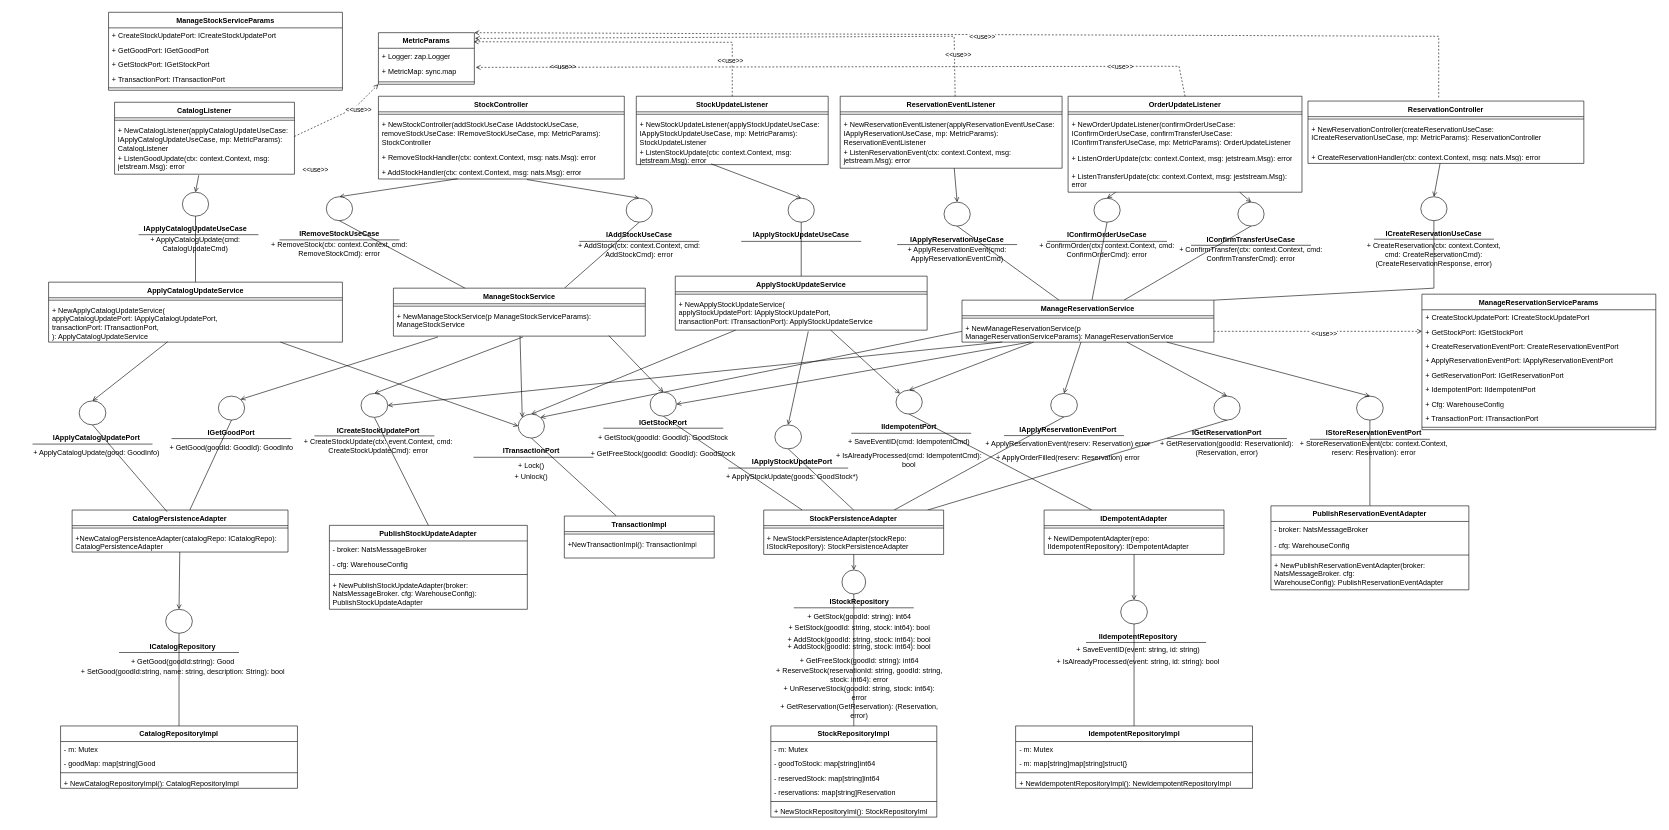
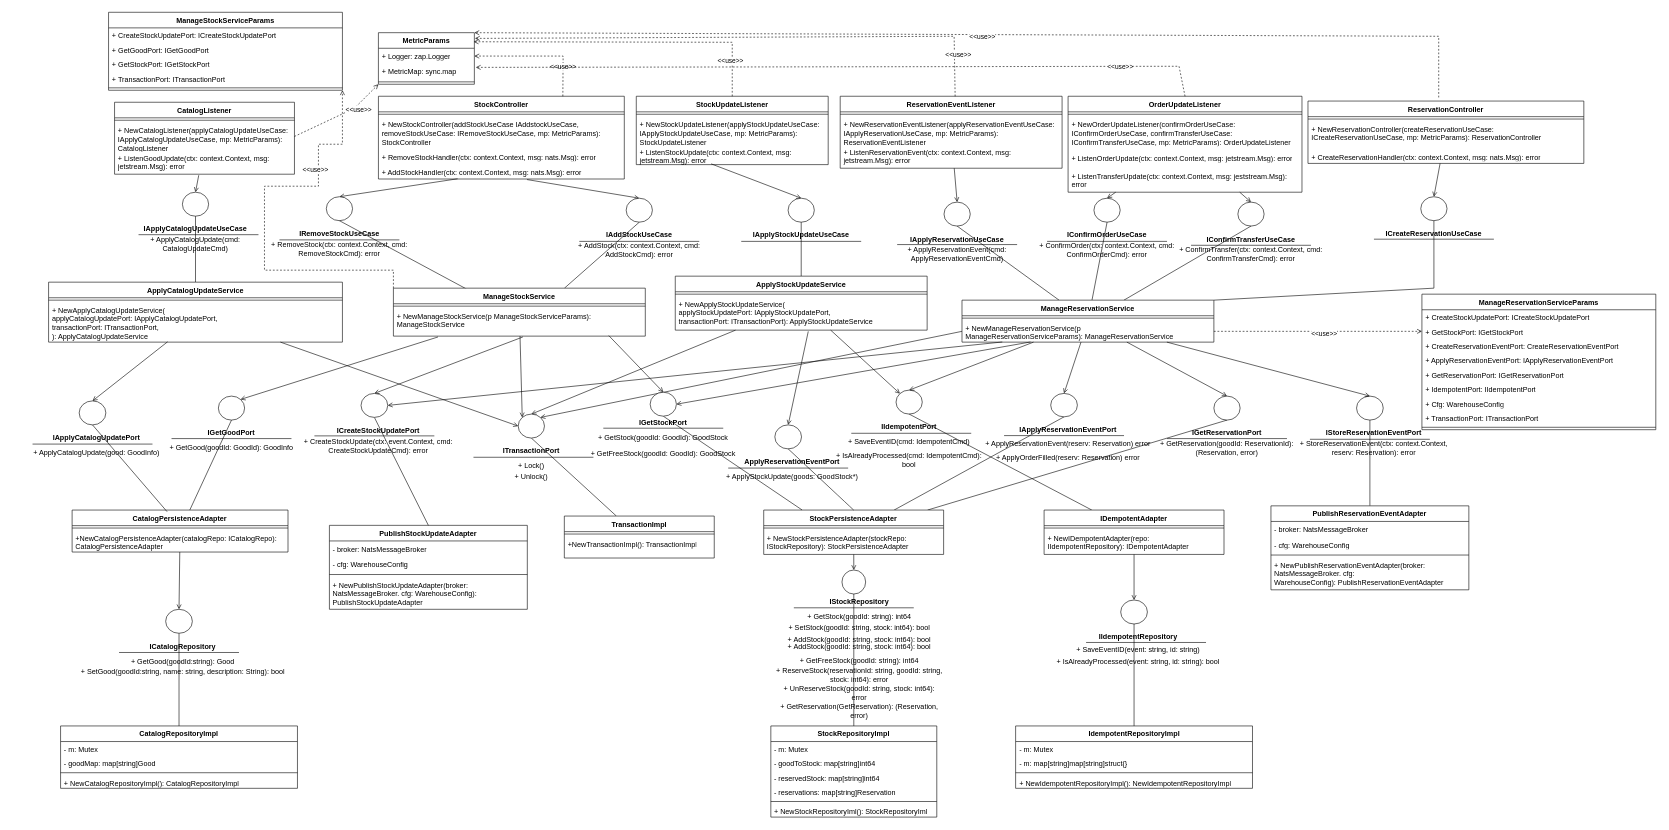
+ <mxCell id="247" value="" style="endArrow=open;html=1;rounded=0;endFill=0;dashed=1;exitX=0.75;exitY=0;exitDx=0;exitDy=0;entryX=1;entryY=0.5;entryDx=0;entryDy=0;" parent="1" source="83" target="244" edge="1"><mxGeometry width="50" height="50" relative="1" as="geometry"><mxPoint x="960" y="90" as="sourcePoint" /><mxPoint x="1010" y="40" as="targetPoint" /><Array as="points"><mxPoint x="938" y="93" /></Array></mxGeometry></mxCell>
+ <mxCell id="101" style="rounded=0;orthogonalLoop=1;jettySize=auto;html=1;entryX=1;entryY=1;entryDx=0;entryDy=0;endArrow=open;endFill=0;exitX=0;exitY=0;exitDx=0;exitDy=0;dashed=1;" parent="1" source="103" target="191" edge="1"><mxGeometry relative="1" as="geometry"><mxPoint x="143.12" y="643.008" as="targetPoint" /><Array as="points"><mxPoint x="655" y="450" /><mxPoint x="440" y="450" /><mxPoint x="440" y="310" /><mxPoint x="530" y="310" /><mxPoint x="530" y="240" /><mxPoint x="570" y="240" /></Array></mxGeometry></mxCell>
- <mxCell id="146" value="+ CreateReservation(ctx: context.Context, cmd: CreateReservationCmd): (CreateReservationResponse, error)" style="text;html=1;align=center;verticalAlign=middle;whiteSpace=wrap;rounded=0;" parent="143" vertex="1"><mxGeometry y="72" width="250" height="48" as="geometry" /></mxCell>
- <mxCell id="42" value="&lt;b&gt;IApplyStockUpdatePort&lt;/b&gt;" style="text;html=1;align=center;verticalAlign=middle;whiteSpace=wrap;rounded=0;" parent="41" vertex="1"><mxGeometry y="52" width="280" height="20" as="geometry" /></mxCell>
+ <mxCell id="42" value="&lt;b&gt;ApplyReservationEventPort&lt;/b&gt;" style="text;html=1;align=center;verticalAlign=middle;whiteSpace=wrap;rounded=0;" parent="41" vertex="1"><mxGeometry y="52" width="280" height="20" as="geometry" /></mxCell>
